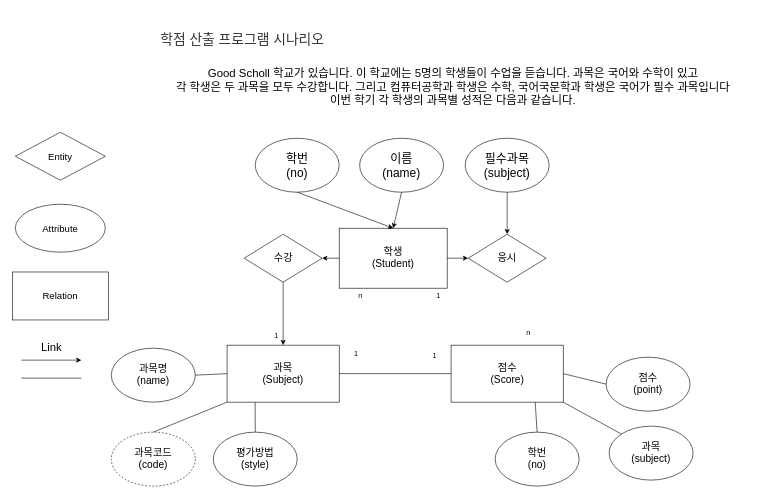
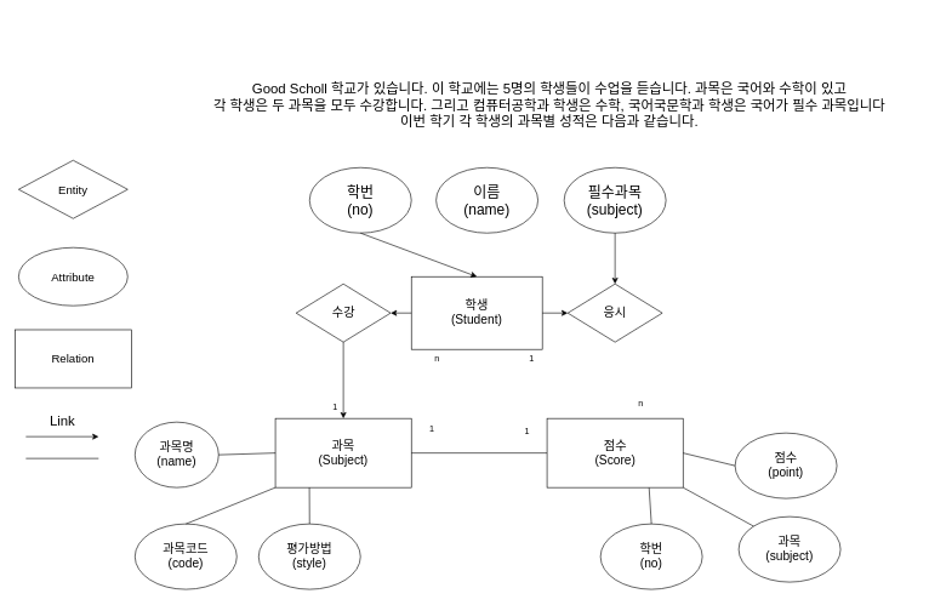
- <mxCell id="2" value="학점 산출 프로그램 시나리오&amp;nbsp;&lt;div&gt;&lt;br/&gt;&lt;/div&gt;" style="rounded=0;whiteSpace=wrap;html=1;fontSize=23;align=left;fillColor=none;fontColor=#333333;strokeColor=none;" vertex="1" parent="1"><mxGeometry x="265" y="30" width="510" height="100" as="geometry" /></mxCell>
- <mxCell id="21" value="" style="endArrow=classic;html=1;rounded=0;exitX=0.5;exitY=1;exitDx=0;exitDy=0;entryX=0.5;entryY=0;entryDx=0;entryDy=0;" edge="1" parent="1" source="7" target="4"><mxGeometry width="50" height="50" relative="1" as="geometry"><mxPoint x="685" y="320" as="sourcePoint" /><mxPoint x="859" y="380" as="targetPoint" /></mxGeometry></mxCell>
- <mxCell id="10" value="과목명&lt;br&gt;(name)" style="ellipse;whiteSpace=wrap;html=1;fontSize=17;" vertex="1" parent="1"><mxGeometry x="185" y="580" width="140" height="90" as="geometry" /></mxCell>
+ <mxCell id="10" value="과목명&lt;br&gt;(name)" style="ellipse;whiteSpace=wrap;html=1;fontSize=17;" vertex="1" parent="1"><mxGeometry x="185" y="580" width="115" height="90" as="geometry" /></mxCell>
- <mxCell id="9" value="과목코드&lt;br&gt;(code)" style="ellipse;whiteSpace=wrap;html=1;fontSize=17;dashed=1;" vertex="1" parent="1"><mxGeometry x="185" y="720" width="140" height="90" as="geometry" /></mxCell>
+ <mxCell id="9" value="과목코드&lt;br&gt;(code)" style="ellipse;whiteSpace=wrap;html=1;fontSize=17;" vertex="1" parent="1"><mxGeometry x="185" y="720" width="140" height="90" as="geometry" /></mxCell>
